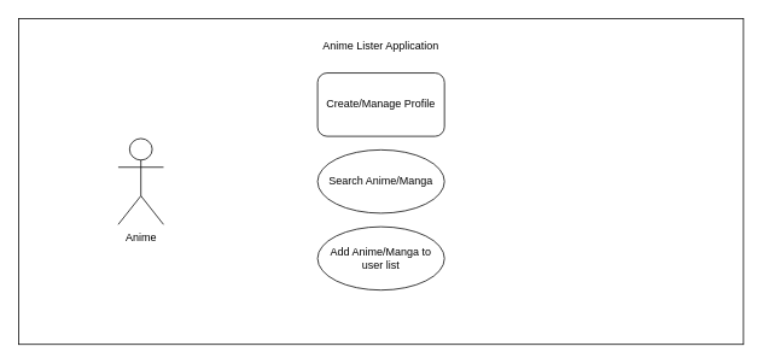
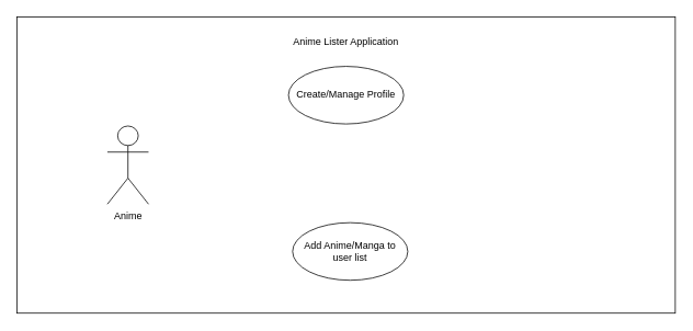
- <mxCell id="7" value="Create/Manage Profile" style="whiteSpace=wrap;html=1;rounded=1;" vertex="1" parent="1"><mxGeometry x="350" y="80" width="140" height="70" as="geometry" /></mxCell>
+ <mxCell id="7" value="Create/Manage Profile" style="ellipse;whiteSpace=wrap;html=1;" vertex="1" parent="1"><mxGeometry x="350" y="80" width="140" height="70" as="geometry" /></mxCell>
- <mxCell id="5" value="Search Anime/Manga" style="ellipse;whiteSpace=wrap;html=1;" vertex="1" parent="1"><mxGeometry x="350" y="165" width="140" height="70" as="geometry" /></mxCell>
- <mxCell id="6" value="Add Anime/Manga to user list" style="ellipse;whiteSpace=wrap;html=1;" vertex="1" parent="1"><mxGeometry x="350" y="250" width="140" height="70" as="geometry" /></mxCell>
+ <mxCell id="6" value="Add Anime/Manga to user list" style="ellipse;whiteSpace=wrap;html=1;" vertex="1" parent="1"><mxGeometry x="355" y="270" width="140" height="70" as="geometry" /></mxCell>
